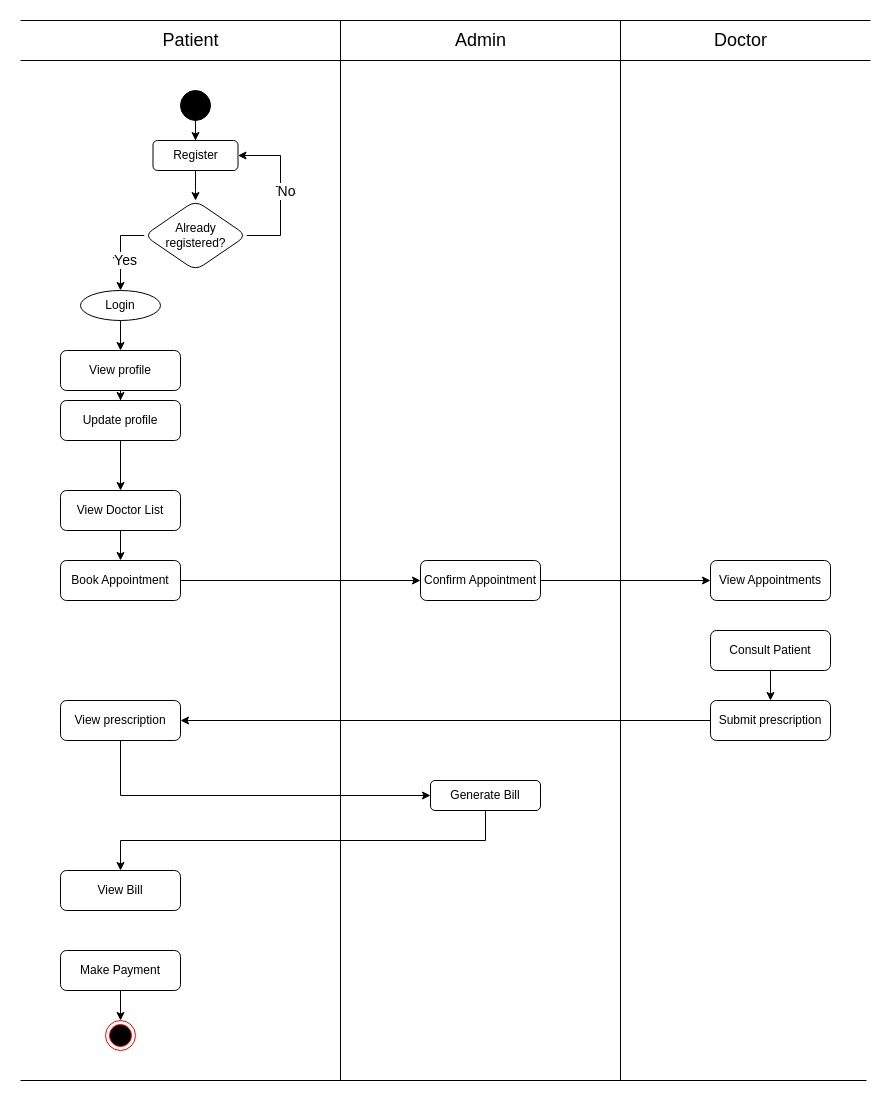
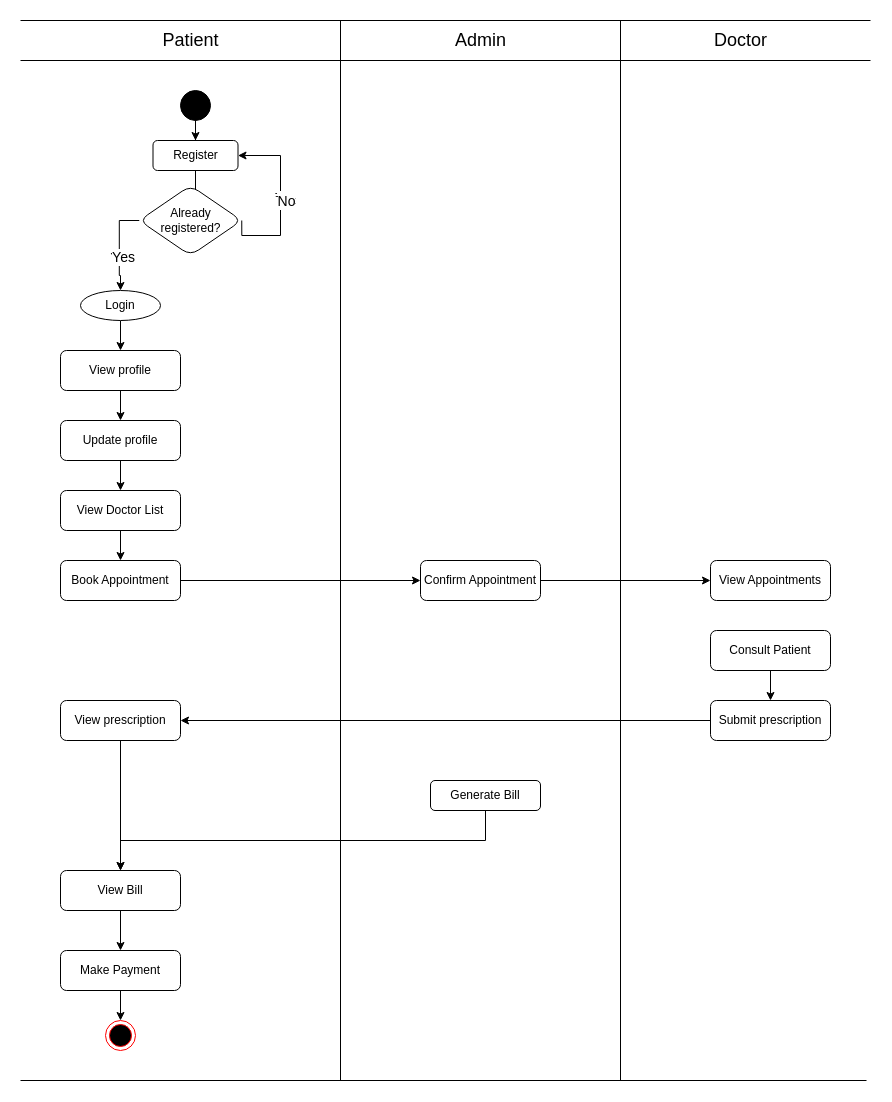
- <mxCell id="20" value="Already&lt;div&gt;registered?&lt;/div&gt;" style="rhombus;whiteSpace=wrap;html=1;rounded=1;" vertex="1" parent="1"><mxGeometry x="143.75" y="200" width="102.5" height="70" as="geometry" /></mxCell>
+ <mxCell id="20" value="Already&lt;div&gt;registered?&lt;/div&gt;" style="rhombus;whiteSpace=wrap;html=1;rounded=1;" vertex="1" parent="1"><mxGeometry x="138.75" y="185" width="102.5" height="70" as="geometry" /></mxCell>
- <mxCell id="26" value="Update profile" style="whiteSpace=wrap;html=1;rounded=1;" vertex="1" parent="1"><mxGeometry x="60" y="400" width="120" height="40" as="geometry" /></mxCell>
+ <mxCell id="26" value="Update profile" style="whiteSpace=wrap;html=1;rounded=1;" vertex="1" parent="1"><mxGeometry x="60" y="420" width="120" height="40" as="geometry" /></mxCell>
- <mxCell id="38" style="edgeStyle=orthogonalEdgeStyle;rounded=0;orthogonalLoop=1;jettySize=auto;html=1;exitX=0.5;exitY=1;exitDx=0;exitDy=0;entryX=0;entryY=0.5;entryDx=0;entryDy=0;" edge="1" parent="1" source="39" target="41"><mxGeometry relative="1" as="geometry" /></mxCell>
+ <mxCell id="38" style="edgeStyle=orthogonalEdgeStyle;rounded=0;orthogonalLoop=1;jettySize=auto;html=1;exitX=0.5;exitY=1;exitDx=0;exitDy=0;" edge="1" parent="1" source="39" target="43"><mxGeometry relative="1" as="geometry" /></mxCell>
+ <mxCell id="42" value="" style="edgeStyle=orthogonalEdgeStyle;rounded=0;orthogonalLoop=1;jettySize=auto;html=1;" edge="1" parent="1" source="43" target="45"><mxGeometry relative="1" as="geometry" /></mxCell>
